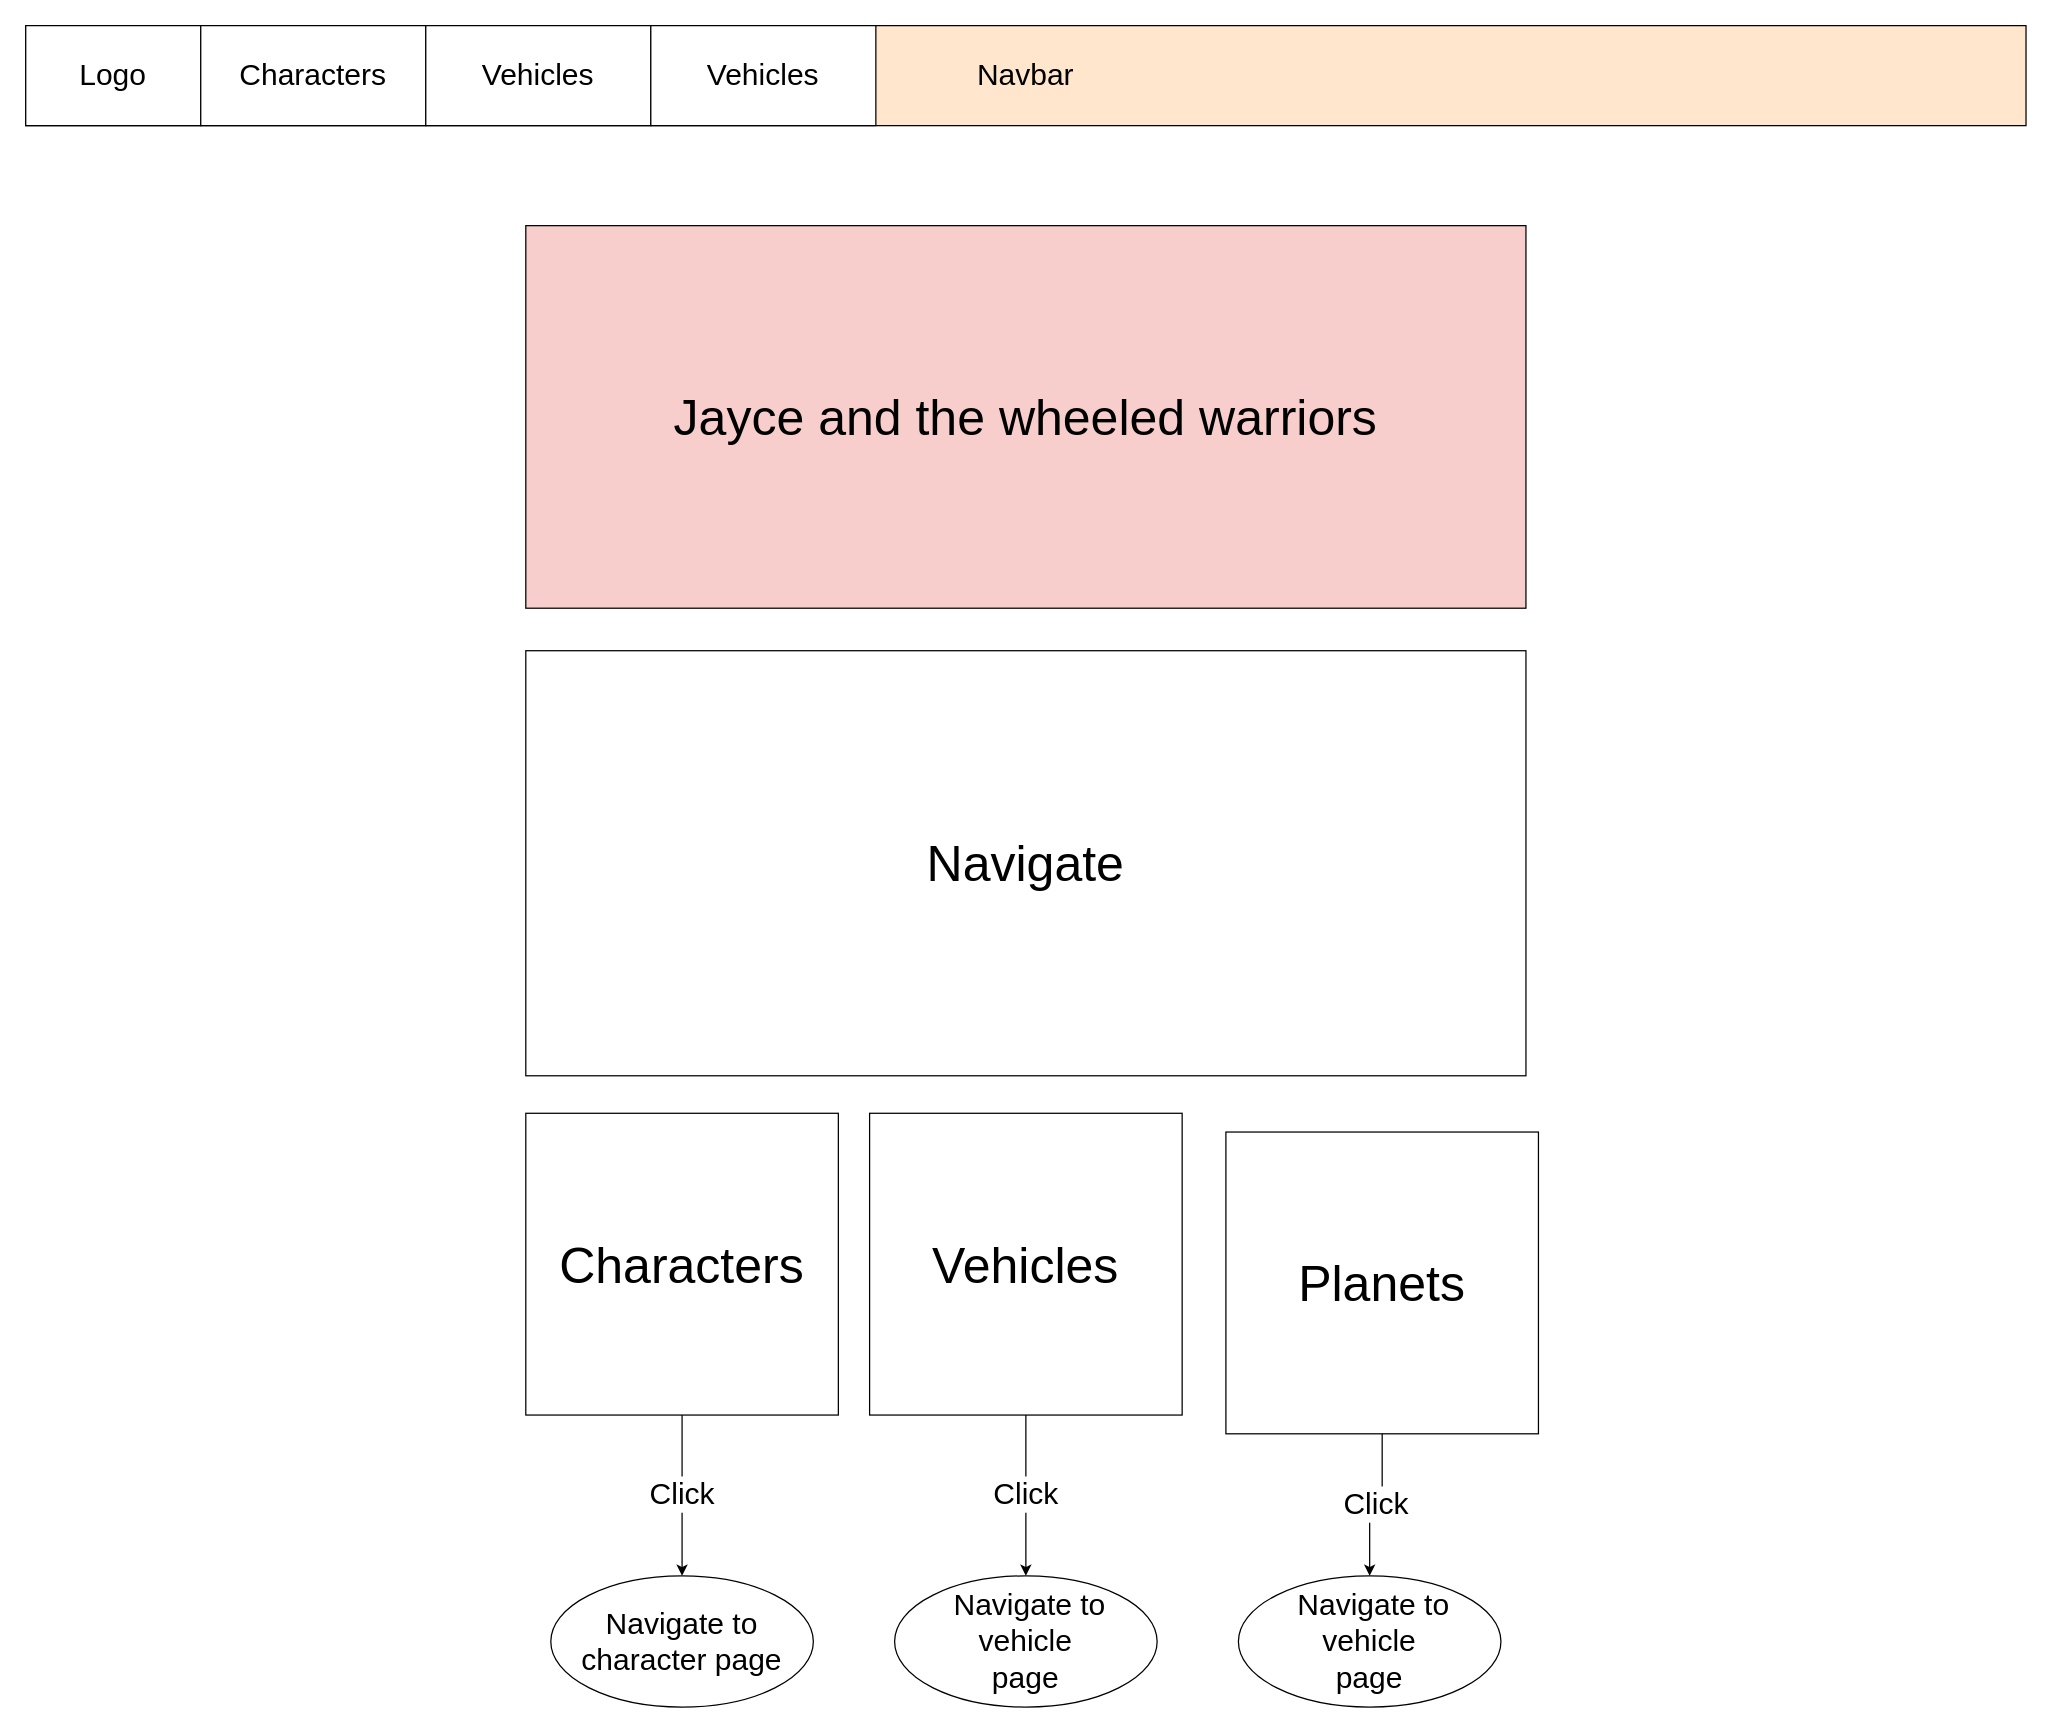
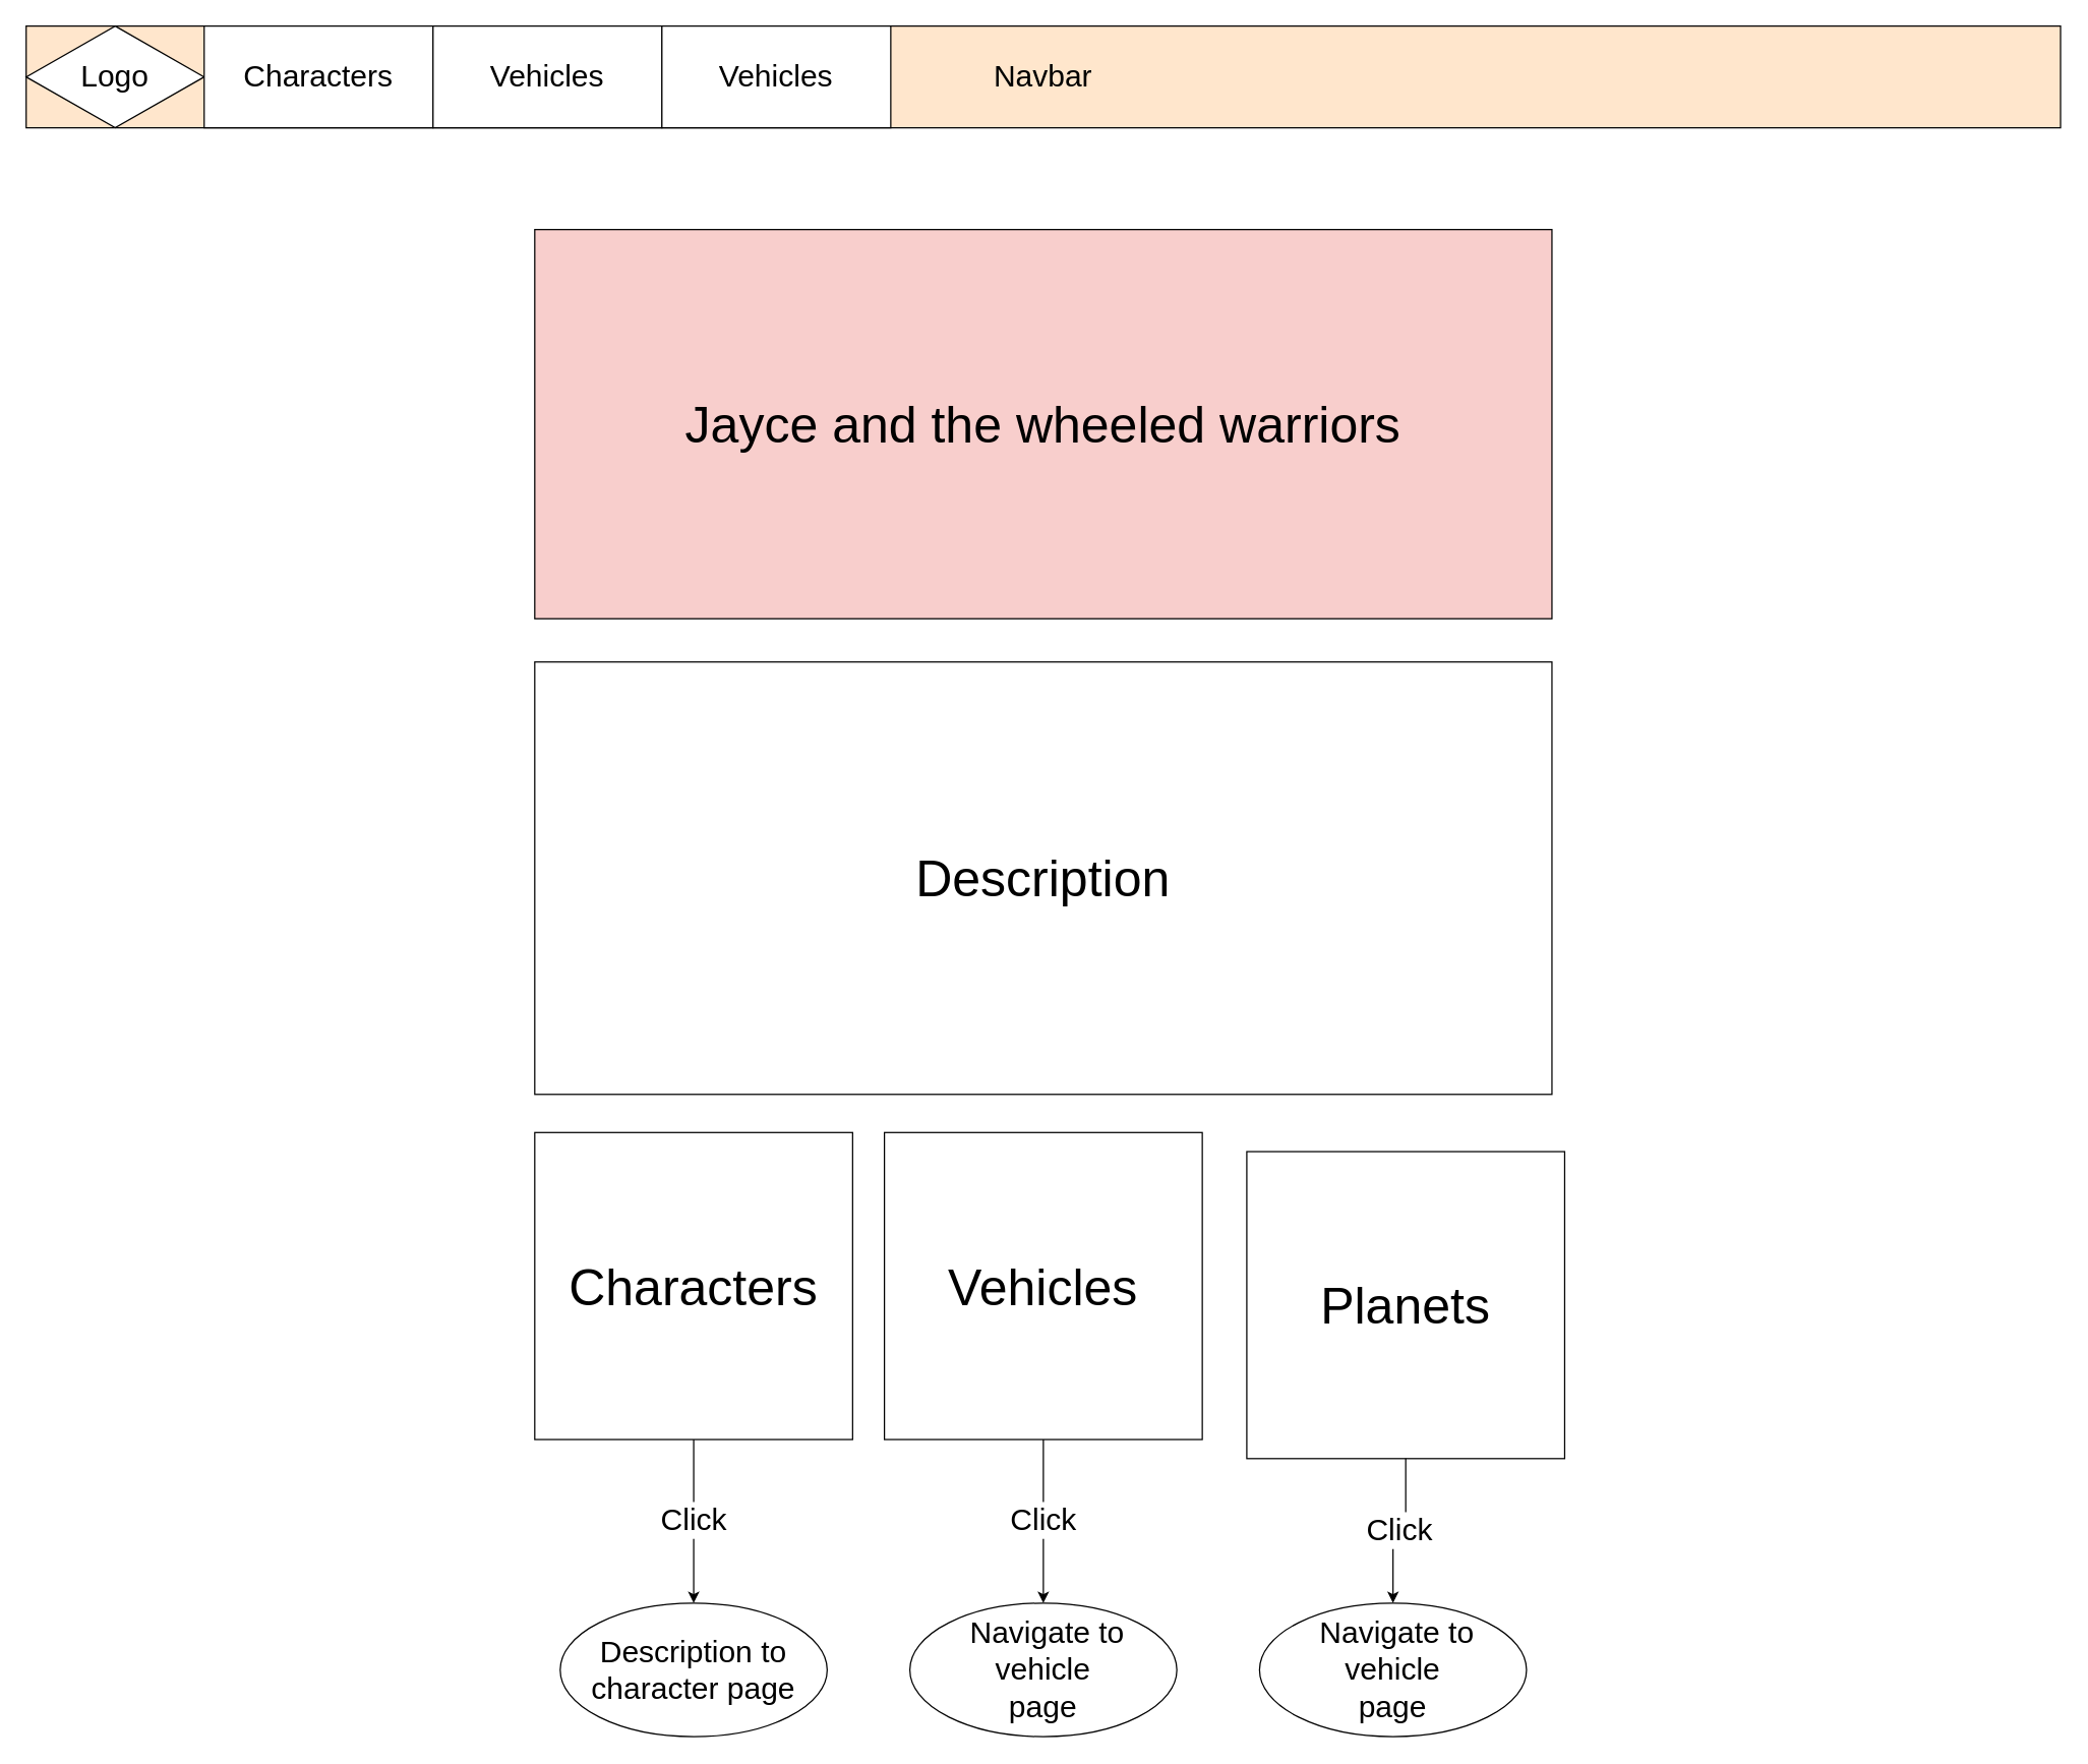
- <mxCell id="14" value="Logo" style="rounded=0;whiteSpace=wrap;html=1;fontSize=24;" vertex="1" parent="1"><mxGeometry width="140" height="80" as="geometry" x="20" y="20" /></mxCell>
+ <mxCell id="14" value="Logo" style="rhombus;whiteSpace=wrap;html=1;fontSize=24;" vertex="1" parent="1"><mxGeometry width="140" height="80" as="geometry" x="20" y="20" /></mxCell>
- <mxCell id="3" value="&lt;font style=&quot;font-size: 40px&quot;&gt;Navigate&lt;/font&gt;" style="rounded=0;whiteSpace=wrap;html=1;fontSize=24;" vertex="1" parent="1"><mxGeometry x="420" y="520" width="800" height="340" as="geometry" /></mxCell>
+ <mxCell id="3" value="&lt;font style=&quot;font-size: 40px&quot;&gt;Description&lt;/font&gt;" style="rounded=0;whiteSpace=wrap;html=1;fontSize=24;" vertex="1" parent="1"><mxGeometry x="420" y="520" width="800" height="340" as="geometry" /></mxCell>
- <mxCell id="8" value="Navigate to character page" style="ellipse;whiteSpace=wrap;html=1;rounded=0;fontSize=24;" vertex="1" parent="1"><mxGeometry x="440" y="1260" width="210" height="105" as="geometry" /></mxCell>
+ <mxCell id="8" value="Description to character page" style="ellipse;whiteSpace=wrap;html=1;rounded=0;fontSize=24;" vertex="1" parent="1"><mxGeometry x="440" y="1260" width="210" height="105" as="geometry" /></mxCell>
